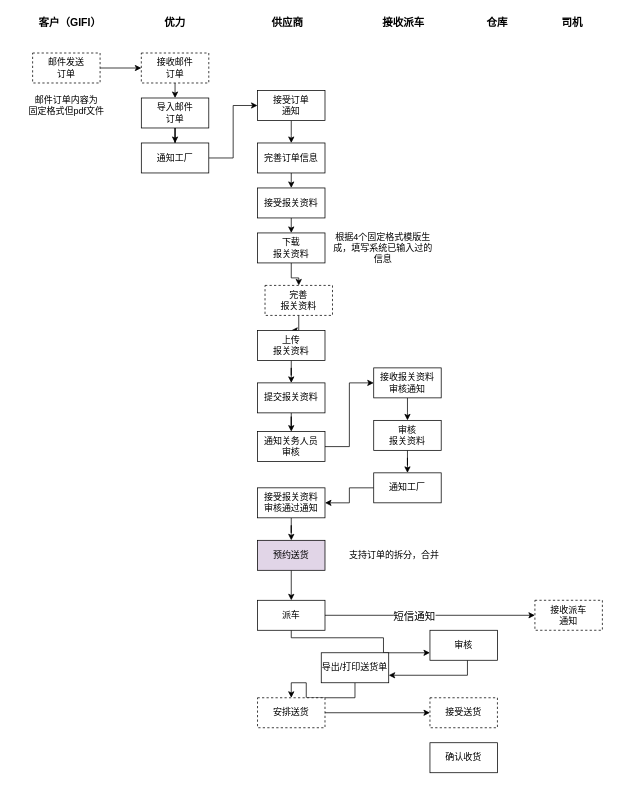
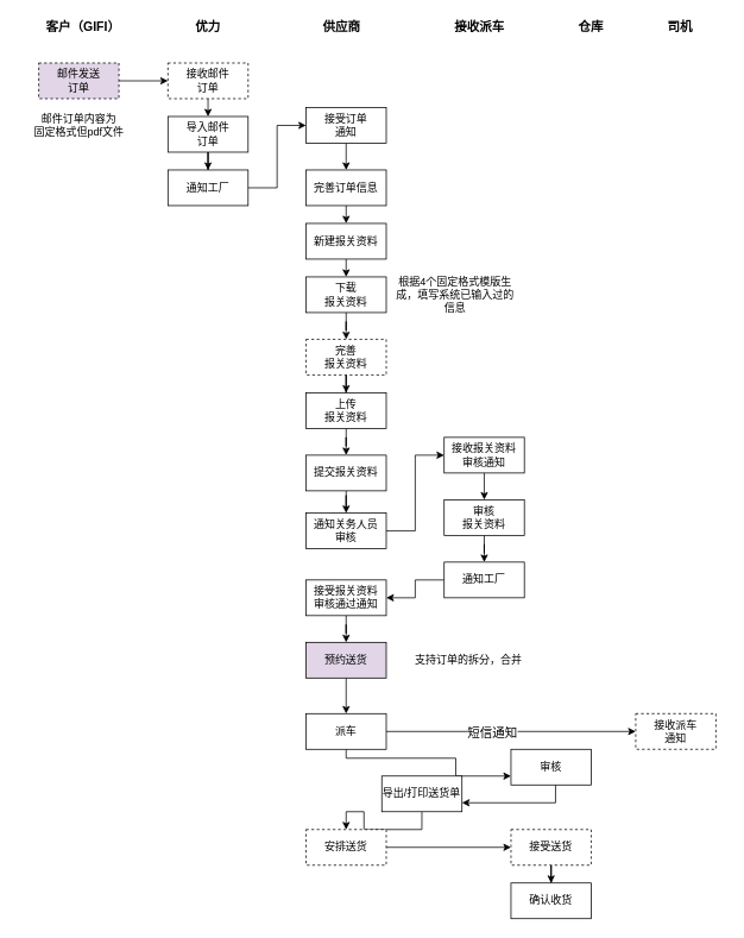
- <mxCell id="7" value="邮件发送&lt;br&gt;订单" style="rounded=0;whiteSpace=wrap;html=1;dashed=1;" parent="1" vertex="1"><mxGeometry x="43" y="70" width="90" height="40" as="geometry" /></mxCell>
+ <mxCell id="7" value="邮件发送&lt;br&gt;订单" style="rounded=0;whiteSpace=wrap;html=1;dashed=1;fillColor=#e1d5e7;" parent="1" vertex="1"><mxGeometry x="43" y="70" width="90" height="40" as="geometry" /></mxCell>
- <mxCell id="58" value="接受报关资料" style="rounded=0;whiteSpace=wrap;html=1;" vertex="1" parent="1"><mxGeometry x="343" y="250" width="90" height="40" as="geometry" /></mxCell>
+ <mxCell id="58" value="新建报关资料" style="rounded=0;whiteSpace=wrap;html=1;" vertex="1" parent="1"><mxGeometry x="343" y="250" width="90" height="40" as="geometry" /></mxCell>
- <mxCell id="17" value="完善&lt;br&gt;报关资料" style="rounded=0;whiteSpace=wrap;html=1;dashed=1;" parent="1" vertex="1"><mxGeometry x="353" y="380" width="90" height="40" as="geometry" /></mxCell>
+ <mxCell id="17" value="完善&lt;br&gt;报关资料" style="rounded=0;whiteSpace=wrap;html=1;dashed=1;" parent="1" vertex="1"><mxGeometry x="343" y="380" width="90" height="40" as="geometry" /></mxCell>
+ <mxCell id="47" value="" style="edgeStyle=orthogonalEdgeStyle;rounded=0;orthogonalLoop=1;jettySize=auto;html=1;entryX=0.5;entryY=0;entryDx=0;entryDy=0;" parent="1" source="48" target="49" edge="1"><mxGeometry relative="1" as="geometry" /></mxCell>
